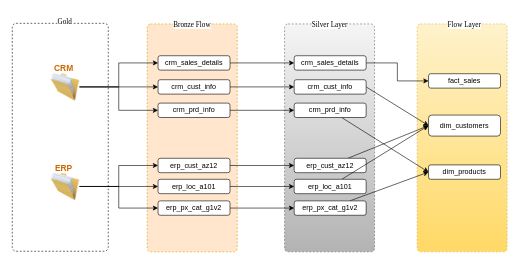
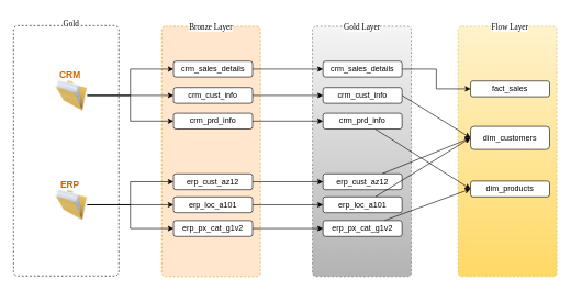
- <mxCell id="13" value="Bronze Flow" style="text;html=1;align=center;verticalAlign=middle;whiteSpace=wrap;rounded=0;fontFamily=Lucida Console;labelBackgroundColor=default;" vertex="1" parent="1"><mxGeometry x="269" y="25" width="102" height="30" as="geometry" /></mxCell>
+ <mxCell id="13" value="Bronze Layer" style="text;html=1;align=center;verticalAlign=middle;whiteSpace=wrap;rounded=0;fontFamily=Lucida Console;labelBackgroundColor=default;" vertex="1" parent="1"><mxGeometry x="269" y="25" width="102" height="30" as="geometry" /></mxCell>
- <mxCell id="15" value="Silver Layer" style="text;html=1;align=center;verticalAlign=middle;whiteSpace=wrap;rounded=0;fontFamily=Lucida Console;labelBackgroundColor=default;" vertex="1" parent="1"><mxGeometry x="502.5" y="25" width="93" height="30" as="geometry" /></mxCell>
+ <mxCell id="15" value="Gold Layer" style="text;html=1;align=center;verticalAlign=middle;whiteSpace=wrap;rounded=0;fontFamily=Lucida Console;labelBackgroundColor=default;" vertex="1" parent="1"><mxGeometry x="502.5" y="25" width="93" height="30" as="geometry" /></mxCell>
